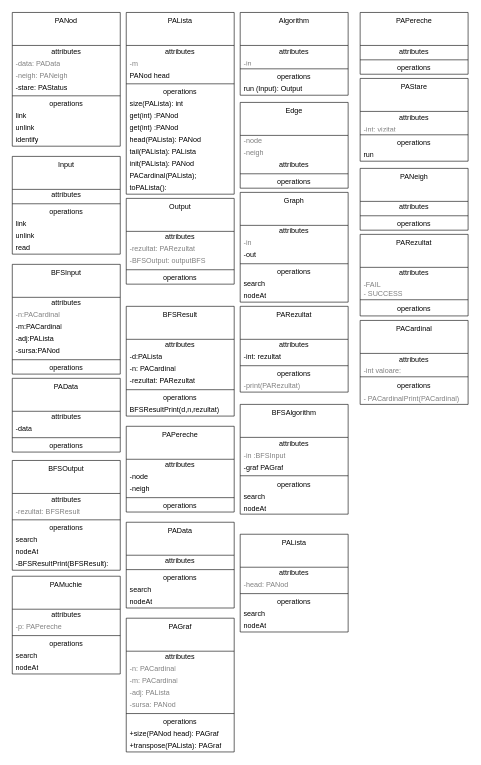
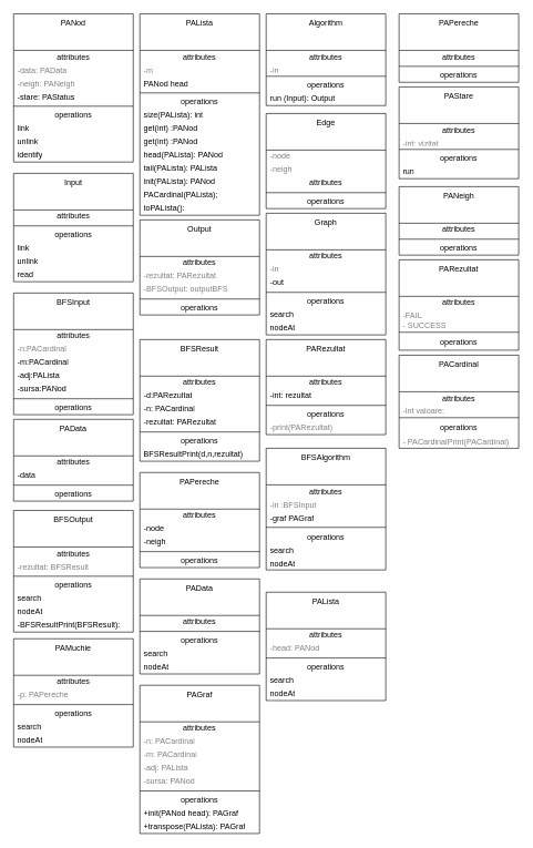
- <mxCell id="61" value="-d:PALista" style="text;html=1;strokeColor=none;fillColor=none;align=left;verticalAlign=middle;spacingLeft=4;spacingRight=4;overflow=hidden;rotatable=0;points=[[0,0.5],[1,0.5]];portConstraint=eastwest;whiteSpace=wrap;" parent="59" vertex="1"><mxGeometry y="75" width="180" height="20" as="geometry" /></mxCell>
+ <mxCell id="61" value="-d:PARezultat" style="text;html=1;strokeColor=none;fillColor=none;align=left;verticalAlign=middle;spacingLeft=4;spacingRight=4;overflow=hidden;rotatable=0;points=[[0,0.5],[1,0.5]];portConstraint=eastwest;whiteSpace=wrap;" parent="59" vertex="1"><mxGeometry y="75" width="180" height="20" as="geometry" /></mxCell>
- <mxCell id="116" value="+size(PANod head): PAGraf" style="text;html=1;strokeColor=none;fillColor=none;align=left;verticalAlign=middle;spacingLeft=4;spacingRight=4;overflow=hidden;rotatable=0;points=[[0,0.5],[1,0.5]];portConstraint=eastwest;whiteSpace=wrap;" parent="108" vertex="1"><mxGeometry y="183" width="180" height="20" as="geometry" /></mxCell>
+ <mxCell id="116" value="+init(PANod head): PAGraf" style="text;html=1;strokeColor=none;fillColor=none;align=left;verticalAlign=middle;spacingLeft=4;spacingRight=4;overflow=hidden;rotatable=0;points=[[0,0.5],[1,0.5]];portConstraint=eastwest;whiteSpace=wrap;" parent="108" vertex="1"><mxGeometry y="183" width="180" height="20" as="geometry" /></mxCell>
